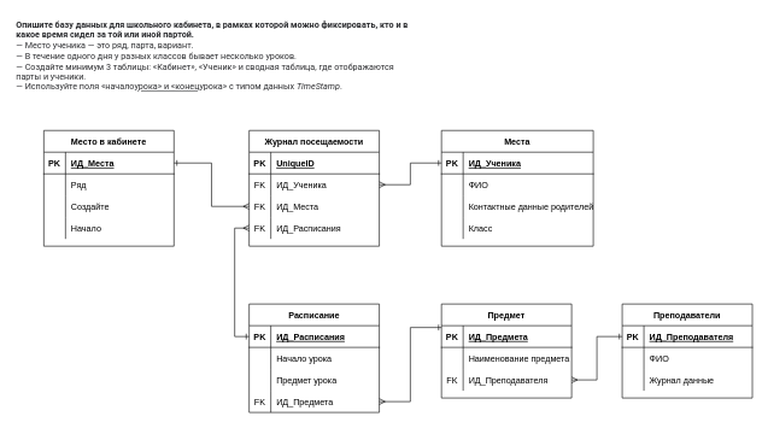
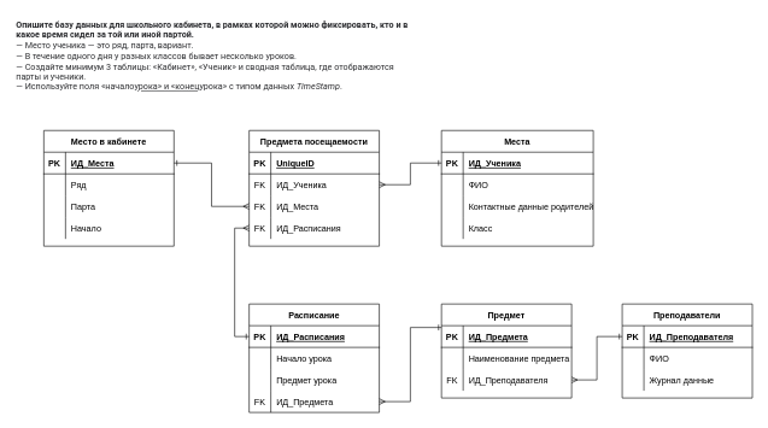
- <mxCell id="29" value="Журнал посещаемости" style="shape=table;startSize=30;container=1;collapsible=1;childLayout=tableLayout;fixedRows=1;rowLines=0;fontStyle=1;align=center;resizeLast=1;fontSize=12;" vertex="1" parent="1"><mxGeometry x="344" y="180" width="180" height="160" as="geometry" /></mxCell>
+ <mxCell id="29" value="Предмета посещаемости" style="shape=table;startSize=30;container=1;collapsible=1;childLayout=tableLayout;fixedRows=1;rowLines=0;fontStyle=1;align=center;resizeLast=1;fontSize=12;" vertex="1" parent="1"><mxGeometry x="344" y="180" width="180" height="160" as="geometry" /></mxCell>
- <mxCell id="12" value="Создайте" style="shape=partialRectangle;connectable=0;fillColor=none;top=0;left=0;bottom=0;right=0;align=left;spacingLeft=6;overflow=hidden;fontSize=12;" vertex="1" parent="10"><mxGeometry x="30" width="150" height="30" as="geometry"><mxRectangle width="150" height="30" as="alternateBounds" /></mxGeometry></mxCell>
+ <mxCell id="12" value="Парта" style="shape=partialRectangle;connectable=0;fillColor=none;top=0;left=0;bottom=0;right=0;align=left;spacingLeft=6;overflow=hidden;fontSize=12;" vertex="1" parent="10"><mxGeometry x="30" width="150" height="30" as="geometry"><mxRectangle width="150" height="30" as="alternateBounds" /></mxGeometry></mxCell>
